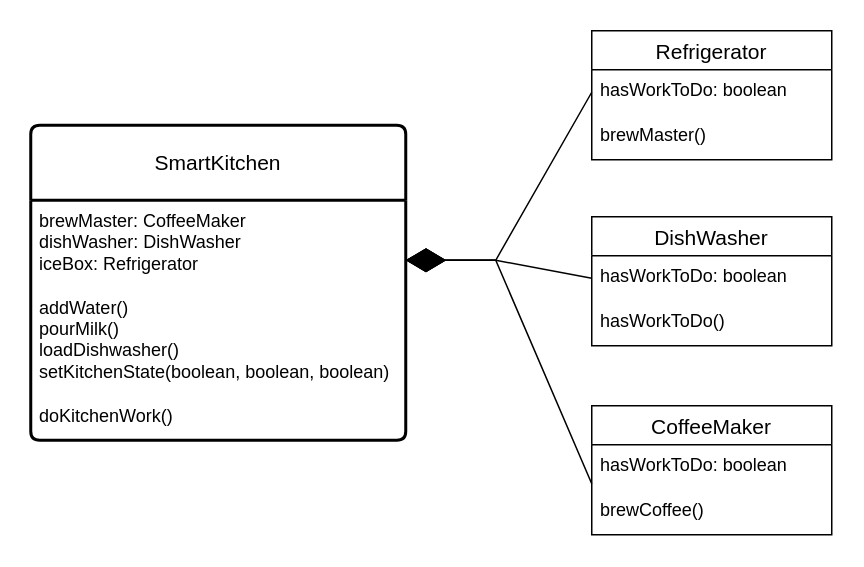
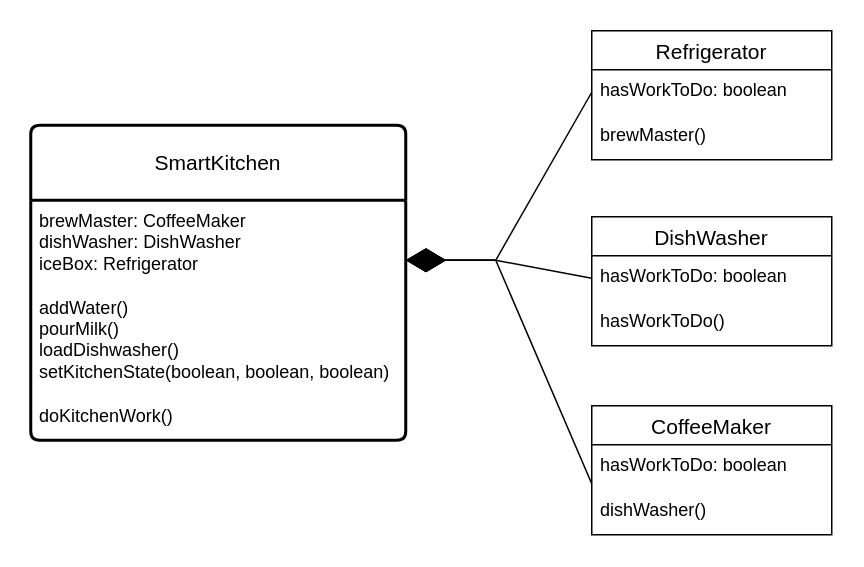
- <mxCell id="13" value="brewCoffee()" style="text;strokeColor=none;fillColor=none;spacingLeft=4;spacingRight=4;overflow=hidden;rotatable=0;points=[[0,0.5],[1,0.5]];portConstraint=eastwest;fontSize=12;whiteSpace=wrap;html=1;" vertex="1" parent="11"><mxGeometry y="56" width="160" height="30" as="geometry" /></mxCell>
+ <mxCell id="13" value="dishWasher()" style="text;strokeColor=none;fillColor=none;spacingLeft=4;spacingRight=4;overflow=hidden;rotatable=0;points=[[0,0.5],[1,0.5]];portConstraint=eastwest;fontSize=12;whiteSpace=wrap;html=1;" vertex="1" parent="11"><mxGeometry y="56" width="160" height="30" as="geometry" /></mxCell>
